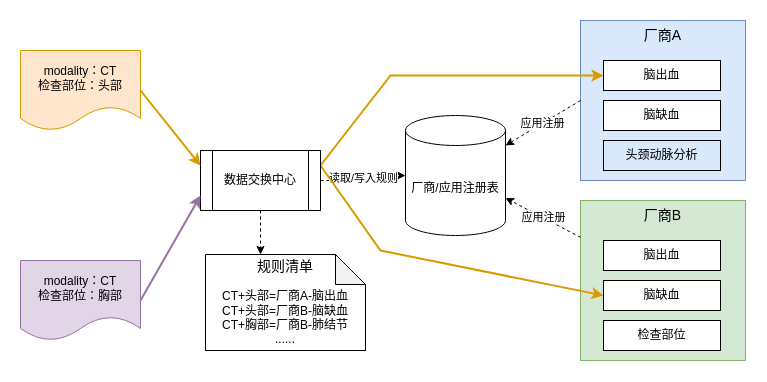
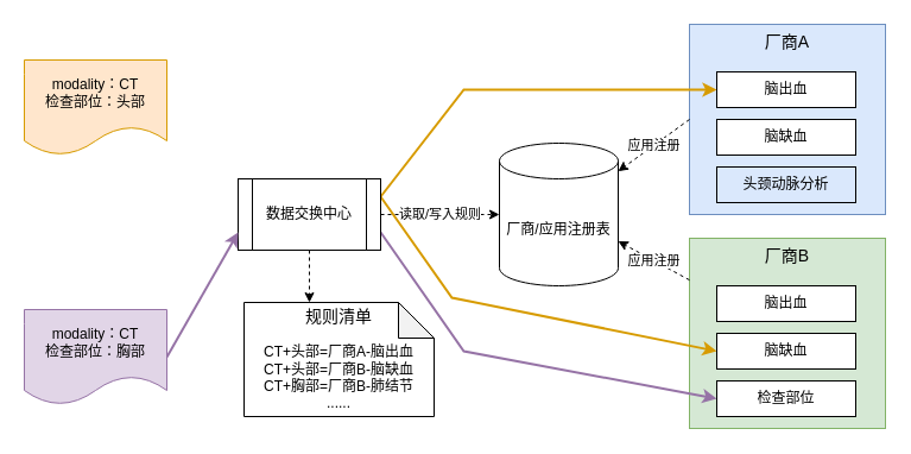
- <mxCell id="22" style="rounded=0;orthogonalLoop=1;jettySize=auto;html=1;exitX=1;exitY=0.5;exitDx=0;exitDy=0;entryX=0;entryY=0.25;entryDx=0;entryDy=0;fillColor=#ffe6cc;strokeColor=#d79b00;strokeWidth=2;" edge="1" parent="1" source="23" target="14"><mxGeometry relative="1" as="geometry" /></mxCell>
- <mxCell id="6" value="厂商/应用注册表" style="shape=cylinder3;whiteSpace=wrap;html=1;boundedLbl=1;backgroundOutline=1;size=15;verticalAlign=middle;" vertex="1" parent="1"><mxGeometry x="405" y="115" width="100" height="120" as="geometry" /></mxCell>
+ <mxCell id="6" value="厂商/应用注册表" style="shape=cylinder3;whiteSpace=wrap;html=1;boundedLbl=1;backgroundOutline=1;size=15;verticalAlign=middle;" vertex="1" parent="1"><mxGeometry x="420" y="120" width="100" height="120" as="geometry" /></mxCell>
+ <mxCell id="12" style="edgeStyle=none;rounded=0;orthogonalLoop=1;jettySize=auto;html=1;exitX=1;exitY=0.75;exitDx=0;exitDy=0;entryX=0;entryY=0.5;entryDx=0;entryDy=0;fillColor=#e1d5e7;strokeColor=#9673a6;strokeWidth=2;" edge="1" parent="1" source="14" target="20"><mxGeometry relative="1" as="geometry"><Array as="points"><mxPoint x="390" y="295" /></Array></mxGeometry></mxCell>
